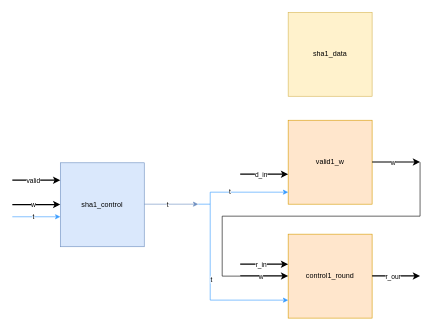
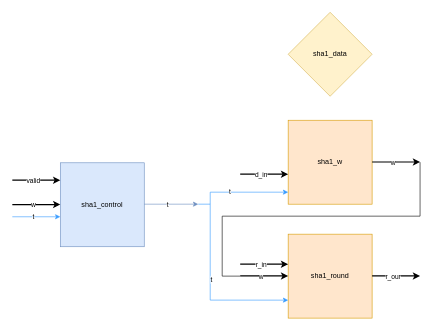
- <mxCell id="28" value="sha1_data" style="whiteSpace=wrap;html=1;aspect=fixed;fillColor=#fff2cc;strokeColor=#d6b656;" vertex="1" parent="1"><mxGeometry x="480" y="20" width="140" height="140" as="geometry" /></mxCell>
+ <mxCell id="28" value="sha1_data" style="rhombus;whiteSpace=wrap;html=1;aspect=fixed;fillColor=#fff2cc;strokeColor=#d6b656;" vertex="1" parent="1"><mxGeometry x="480" y="20" width="140" height="140" as="geometry" /></mxCell>
- <mxCell id="2" value="valid1_w" style="whiteSpace=wrap;html=1;aspect=fixed;fillColor=#ffe6cc;strokeColor=#d79b00;" vertex="1" parent="1"><mxGeometry x="480" y="200" width="140" height="140" as="geometry" /></mxCell>
+ <mxCell id="2" value="sha1_w" style="whiteSpace=wrap;html=1;aspect=fixed;fillColor=#ffe6cc;strokeColor=#d79b00;" vertex="1" parent="1"><mxGeometry x="480" y="200" width="140" height="140" as="geometry" /></mxCell>
- <mxCell id="9" value="control1_round" style="whiteSpace=wrap;html=1;aspect=fixed;fillColor=#ffe6cc;strokeColor=#d79b00;" vertex="1" parent="1"><mxGeometry x="480" y="390" width="140" height="140" as="geometry" /></mxCell>
+ <mxCell id="9" value="sha1_round" style="whiteSpace=wrap;html=1;aspect=fixed;fillColor=#ffe6cc;strokeColor=#d79b00;" vertex="1" parent="1"><mxGeometry x="480" y="390" width="140" height="140" as="geometry" /></mxCell>
